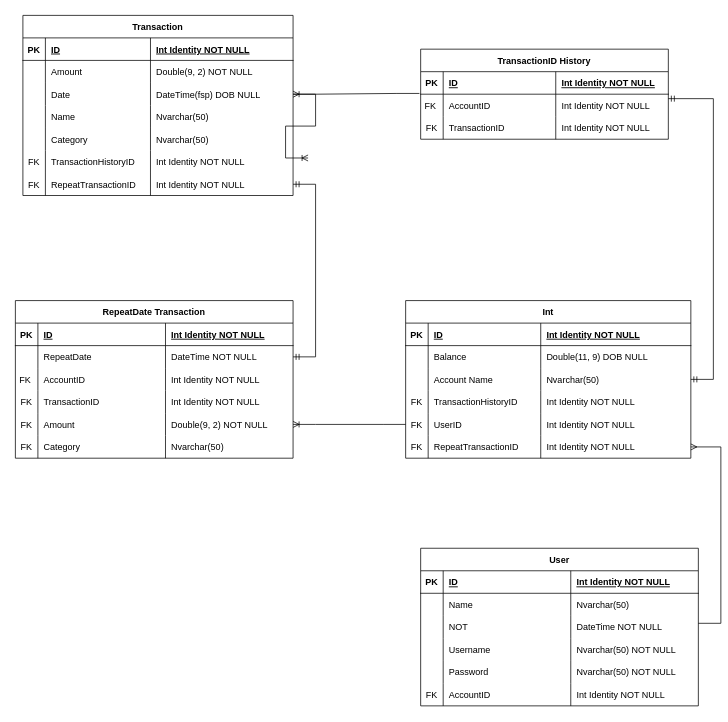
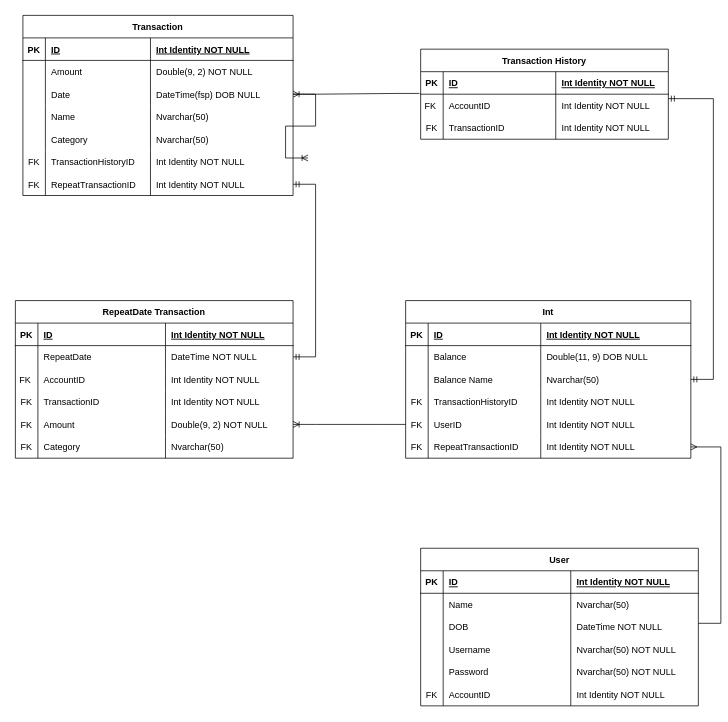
- <mxCell id="31" value="TransactionID History" style="shape=table;startSize=30;container=1;collapsible=1;childLayout=tableLayout;fixedRows=1;rowLines=0;fontStyle=1;align=center;resizeLast=1;html=0;" vertex="1" parent="1"><mxGeometry x="560" y="65" width="330" height="120" as="geometry" /></mxCell>
+ <mxCell id="31" value="Transaction History" style="shape=table;startSize=30;container=1;collapsible=1;childLayout=tableLayout;fixedRows=1;rowLines=0;fontStyle=1;align=center;resizeLast=1;html=0;" vertex="1" parent="1"><mxGeometry x="560" y="65" width="330" height="120" as="geometry" /></mxCell>
- <mxCell id="56" value="Account Name" style="shape=partialRectangle;connectable=0;fillColor=none;top=0;left=0;bottom=0;right=0;align=left;spacingLeft=6;overflow=hidden;html=0;" vertex="1" parent="54"><mxGeometry x="30" width="150" height="30" as="geometry"><mxRectangle width="150" height="30" as="alternateBounds" /></mxGeometry></mxCell>
+ <mxCell id="56" value="Balance Name" style="shape=partialRectangle;connectable=0;fillColor=none;top=0;left=0;bottom=0;right=0;align=left;spacingLeft=6;overflow=hidden;html=0;" vertex="1" parent="54"><mxGeometry x="30" width="150" height="30" as="geometry"><mxRectangle width="150" height="30" as="alternateBounds" /></mxGeometry></mxCell>
- <mxCell id="110" value="NOT" style="shape=partialRectangle;connectable=0;fillColor=none;top=0;left=0;bottom=0;right=0;align=left;spacingLeft=6;overflow=hidden;html=0;" vertex="1" parent="108"><mxGeometry x="30" width="170" height="30" as="geometry"><mxRectangle width="170" height="30" as="alternateBounds" /></mxGeometry></mxCell>
+ <mxCell id="110" value="DOB" style="shape=partialRectangle;connectable=0;fillColor=none;top=0;left=0;bottom=0;right=0;align=left;spacingLeft=6;overflow=hidden;html=0;" vertex="1" parent="108"><mxGeometry x="30" width="170" height="30" as="geometry"><mxRectangle width="170" height="30" as="alternateBounds" /></mxGeometry></mxCell>
